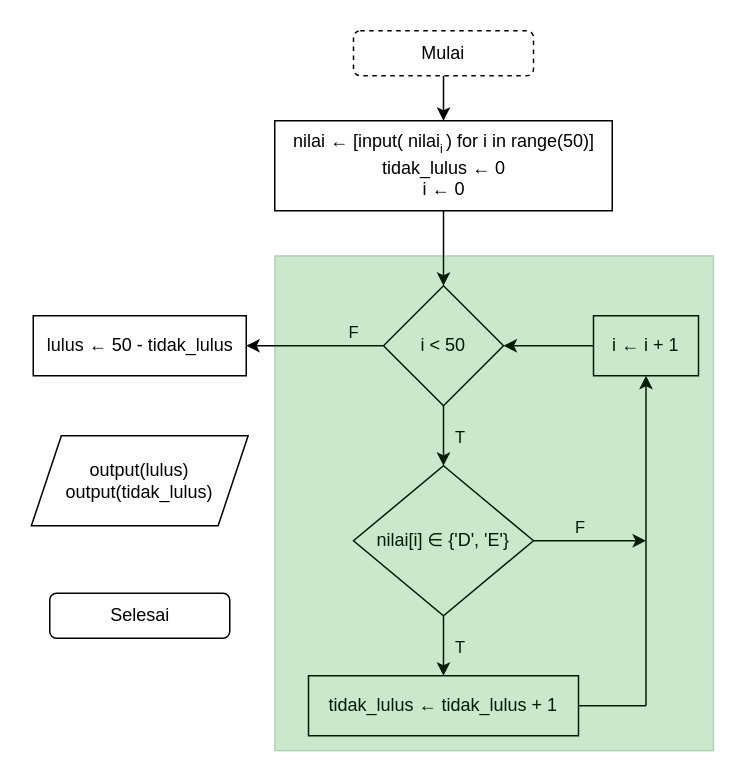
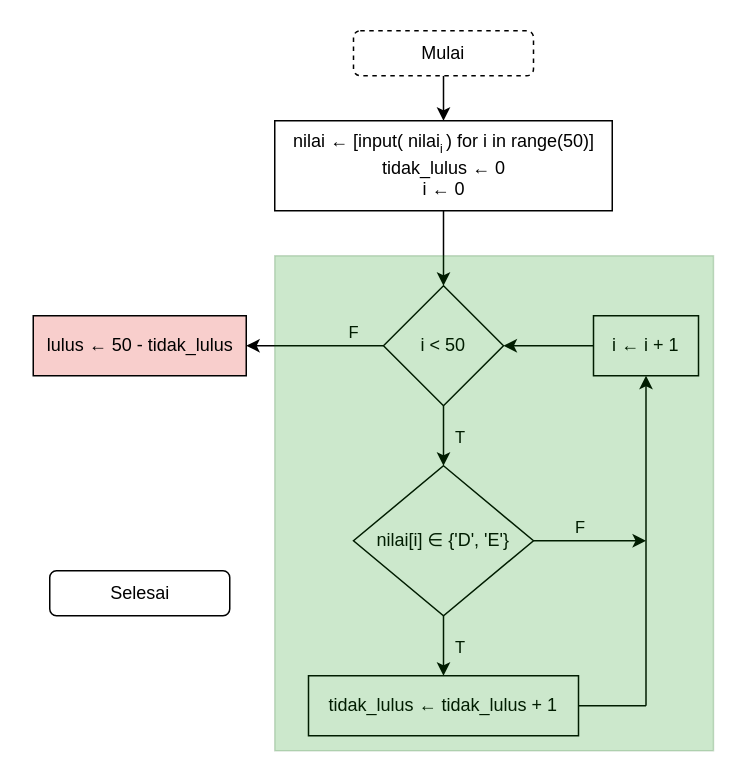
- <mxCell id="20" value="lulus ← 50 - tidak_lulus" style="rounded=0;whiteSpace=wrap;html=1;" parent="1" vertex="1"><mxGeometry x="21.5" y="210" width="142" height="40" as="geometry" /></mxCell>
+ <mxCell id="20" value="lulus ← 50 - tidak_lulus" style="rounded=0;whiteSpace=wrap;html=1;fillColor=#f8cecc;" parent="1" vertex="1"><mxGeometry x="21.5" y="210" width="142" height="40" as="geometry" /></mxCell>
- <mxCell id="19" value="output(lulus)&lt;div&gt;output(tidak_lulus)&lt;/div&gt;" style="shape=parallelogram;perimeter=parallelogramPerimeter;whiteSpace=wrap;html=1;fixedSize=1;" parent="1" vertex="1"><mxGeometry x="20.25" y="290" width="144.5" height="60" as="geometry" /></mxCell>
- <mxCell id="21" value="Selesai" style="rounded=1;whiteSpace=wrap;html=1;" parent="1" vertex="1"><mxGeometry x="32.5" y="395" width="120" height="30" as="geometry" /></mxCell>
+ <mxCell id="21" value="Selesai" style="rounded=1;whiteSpace=wrap;html=1;" parent="1" vertex="1"><mxGeometry x="32.5" y="380" width="120" height="30" as="geometry" /></mxCell>
